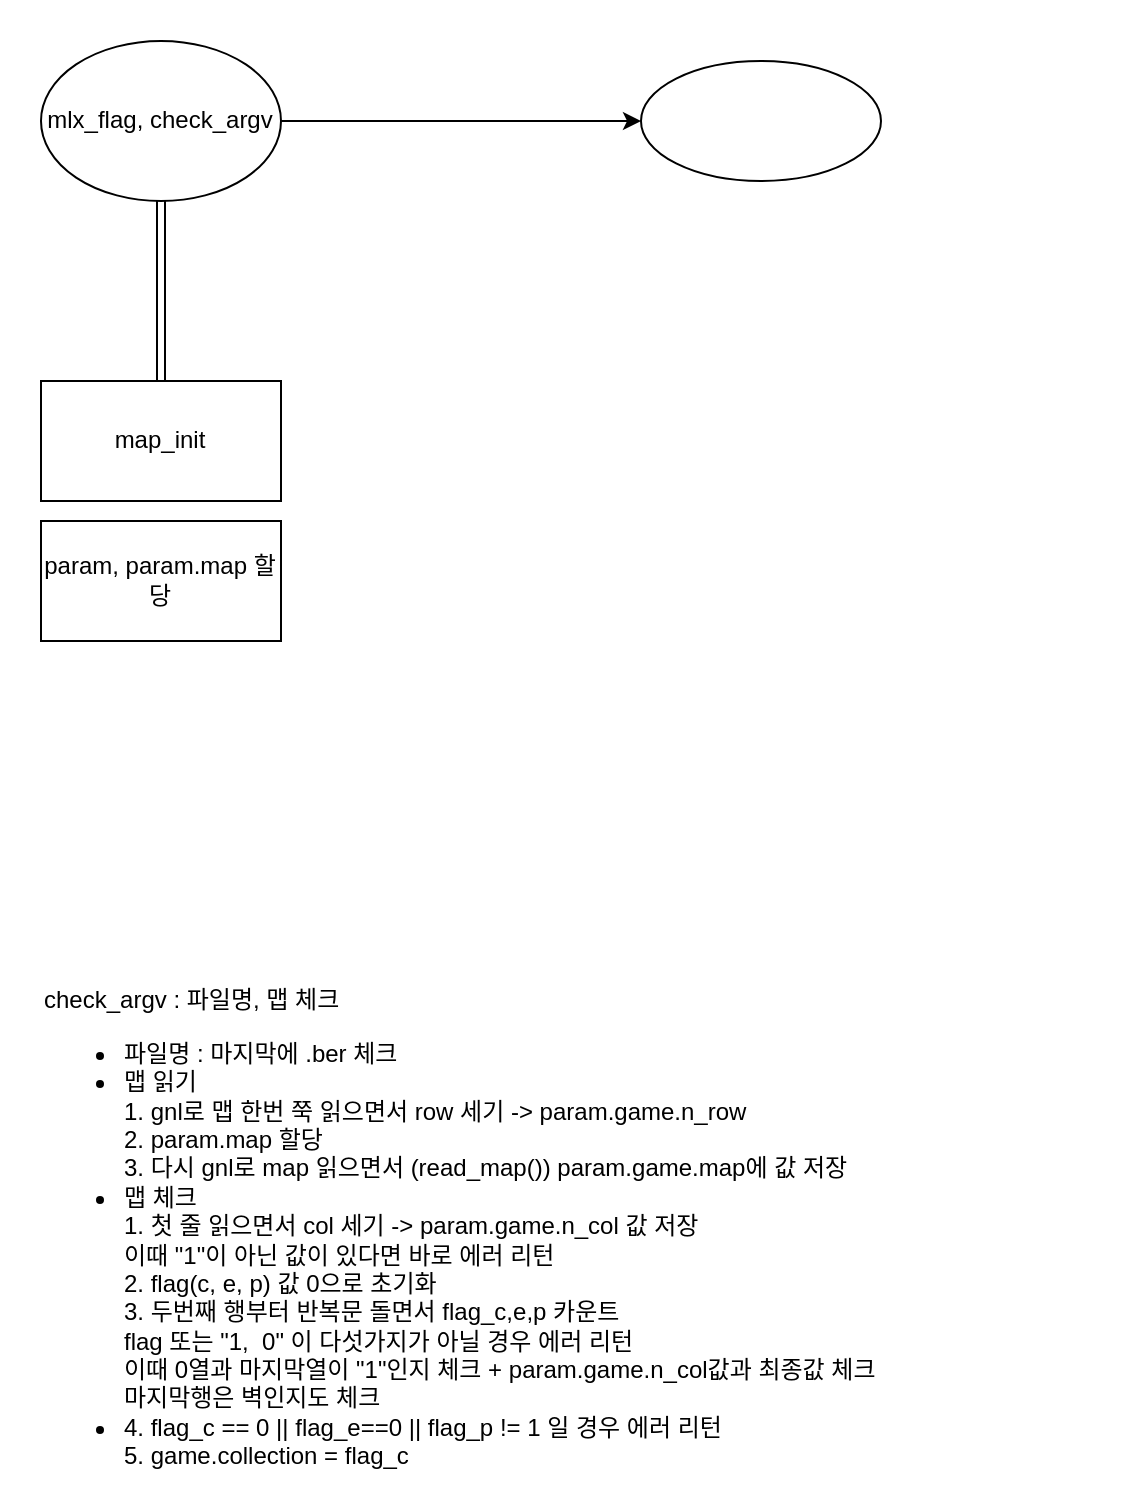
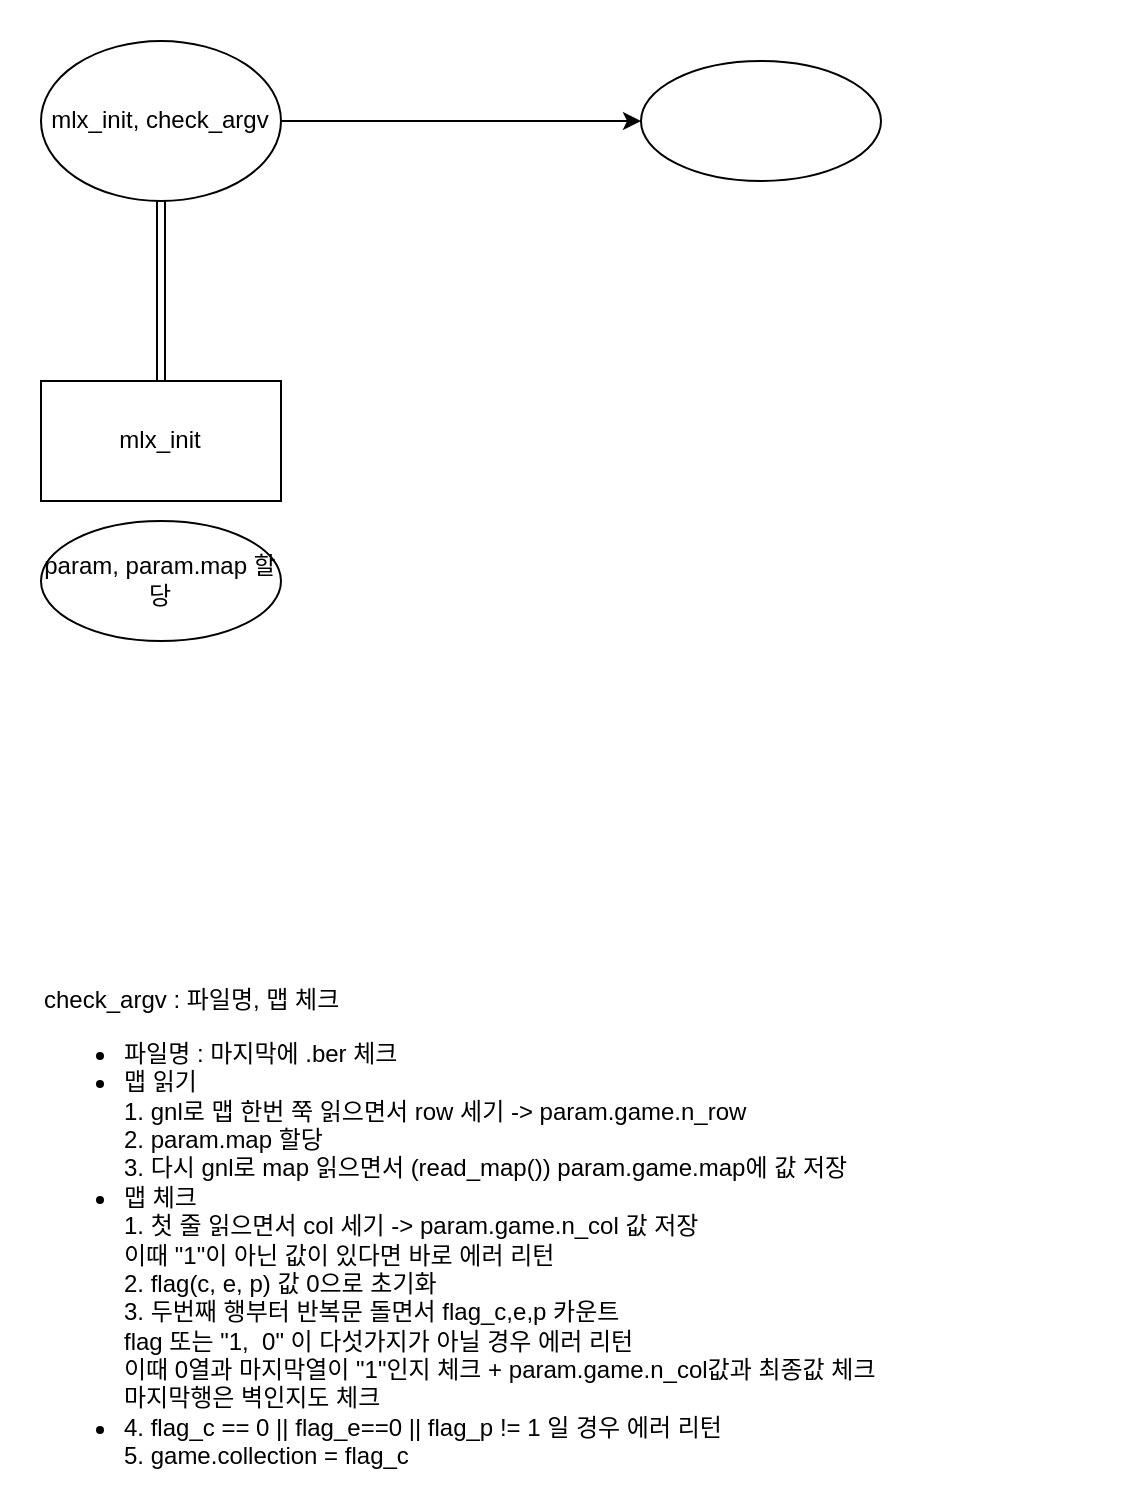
- <mxCell id="4" value="mlx_flag, check_argv" style="ellipse;whiteSpace=wrap;html=1;" vertex="1" parent="1"><mxGeometry x="20" y="20" width="120" height="80" as="geometry" /></mxCell>
+ <mxCell id="4" value="mlx_init, check_argv" style="ellipse;whiteSpace=wrap;html=1;" vertex="1" parent="1"><mxGeometry x="20" y="20" width="120" height="80" as="geometry" /></mxCell>
- <mxCell id="5" value="map_init" style="rounded=0;whiteSpace=wrap;html=1;" vertex="1" parent="1"><mxGeometry x="20" y="190" width="120" height="60" as="geometry" /></mxCell>
+ <mxCell id="5" value="mlx_init" style="rounded=0;whiteSpace=wrap;html=1;" vertex="1" parent="1"><mxGeometry x="20" y="190" width="120" height="60" as="geometry" /></mxCell>
- <mxCell id="6" value="param, param.map 할당" style="rounded=0;whiteSpace=wrap;html=1;" vertex="1" parent="1"><mxGeometry x="20" y="260" width="120" height="60" as="geometry" /></mxCell>
+ <mxCell id="6" value="param, param.map 할당" style="ellipse;whiteSpace=wrap;html=1;" vertex="1" parent="1"><mxGeometry x="20" y="260" width="120" height="60" as="geometry" /></mxCell>
